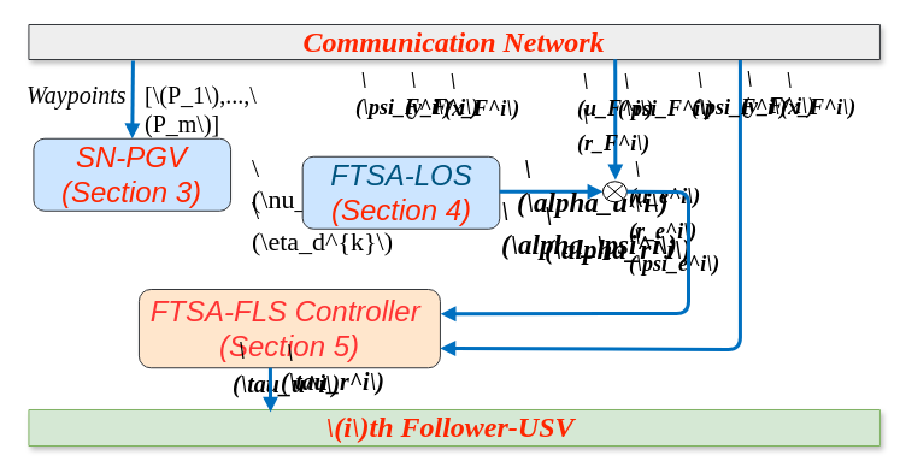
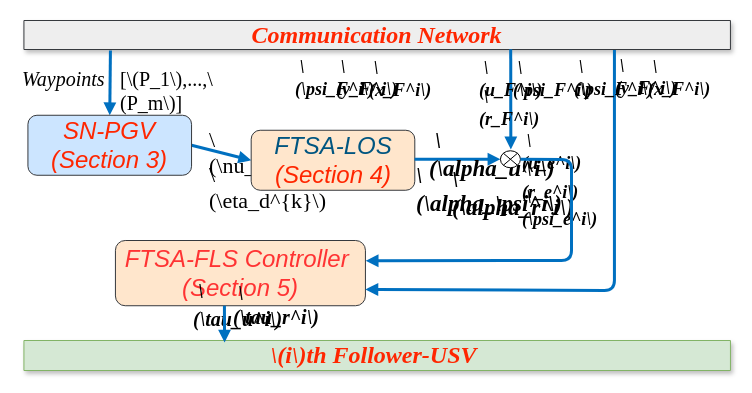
+ <mxCell id="8" value="" style="vsdxID=250;edgeStyle=none;startArrow=none;endArrow=block;startSize=5;endSize=5;strokeWidth=3;strokeColor=#0070c0;spacingTop=0;spacingBottom=0;spacingLeft=0;spacingRight=0;verticalAlign=middle;html=1;labelBackgroundColor=#ffffff;rounded=0;exitX=1;exitY=0.5;exitDx=0;exitDy=0;entryX=0;entryY=0.5;entryDx=0;entryDy=0;" edge="1" parent="1" target="10" source="9"><mxGeometry relative="1" as="geometry"><Array as="points" /><mxPoint x="89.616" y="341.5" as="sourcePoint" /><mxPoint x="249.93" y="165" as="targetPoint" /></mxGeometry></mxCell>
- <mxCell id="10" value="&lt;font size=&quot;5&quot; color=&quot;rgb(255, 38, 0)&quot;&gt;&lt;span style=&quot;caret-color: rgb(255, 38, 0);&quot;&gt;&lt;i&gt;FTSA-LOS&lt;/i&gt;&lt;/span&gt;&lt;/font&gt;&lt;br&gt;&lt;div&gt;&lt;font style=&quot;font-size: 24px;&quot;&gt;&lt;i style=&quot;color: light-dark(rgb(255, 38, 0), rgb(237, 237, 237));&quot;&gt;(Section 4)&lt;/i&gt;&lt;/font&gt;&lt;/div&gt;" style="rounded=1;whiteSpace=wrap;html=1;fillColor=#cce5ff;strokeColor=#36393d;" vertex="1" parent="1"><mxGeometry x="250.68" y="129.76" width="163.63" height="60" as="geometry" /></mxCell>
+ <mxCell id="10" value="&lt;font size=&quot;5&quot; color=&quot;rgb(255, 38, 0)&quot;&gt;&lt;span style=&quot;caret-color: rgb(255, 38, 0);&quot;&gt;&lt;i&gt;FTSA-LOS&lt;/i&gt;&lt;/span&gt;&lt;/font&gt;&lt;br&gt;&lt;div&gt;&lt;font style=&quot;font-size: 24px;&quot;&gt;&lt;i style=&quot;color: light-dark(rgb(255, 38, 0), rgb(237, 237, 237));&quot;&gt;(Section 4)&lt;/i&gt;&lt;/font&gt;&lt;/div&gt;" style="rounded=1;whiteSpace=wrap;html=1;fillColor=#ffe6cc;strokeColor=#36393d;" vertex="1" parent="1"><mxGeometry x="250.68" y="129.76" width="163.63" height="60" as="geometry" /></mxCell>
